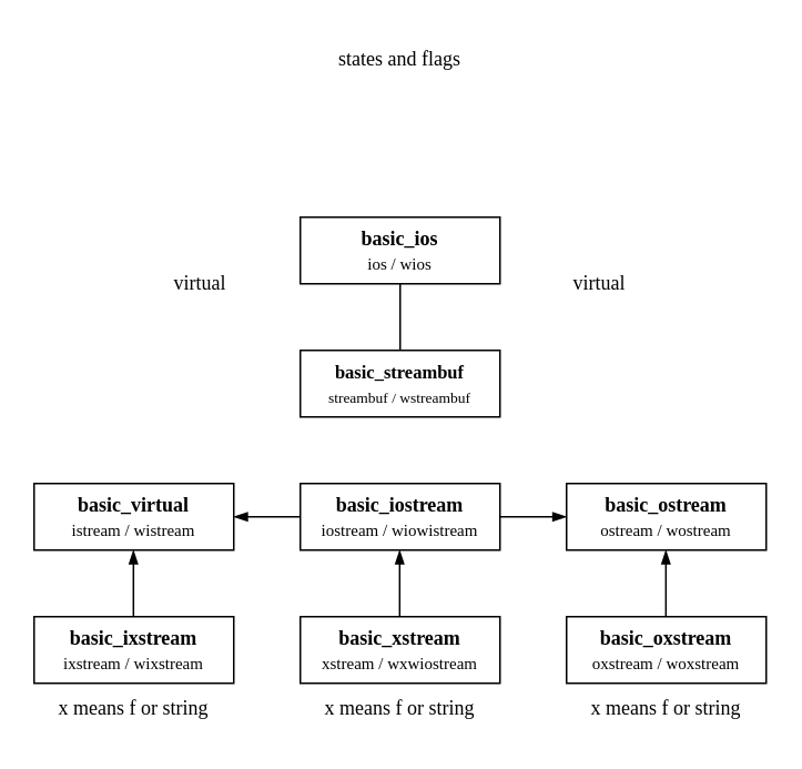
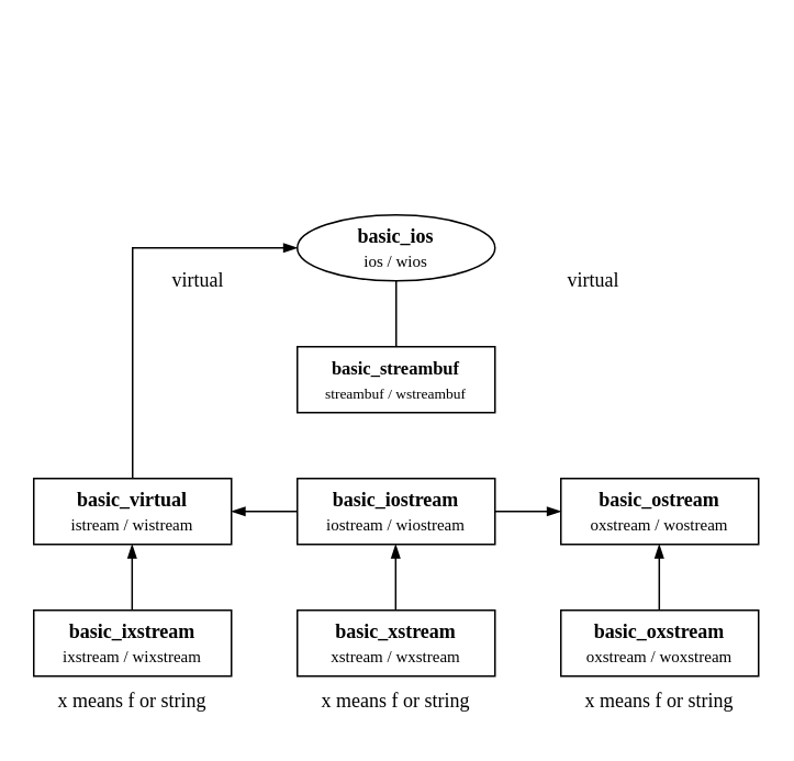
- <mxCell id="15" value="&lt;font face=&quot;Verdana&quot;&gt;states and flags&lt;/font&gt;" style="text;html=1;align=center;verticalAlign=middle;whiteSpace=wrap;rounded=0;" parent="1" vertex="1"><mxGeometry x="180" y="20" width="120" height="30" as="geometry" /></mxCell>
- <mxCell id="2" value="&lt;b&gt;&lt;font face=&quot;Verdana&quot;&gt;basic_ios&lt;/font&gt;&lt;/b&gt;&lt;div&gt;&lt;span style=&quot;font-size: 10px;&quot;&gt;&lt;font style=&quot;&quot; face=&quot;Verdana&quot;&gt;ios / wios&lt;/font&gt;&lt;/span&gt;&lt;/div&gt;" style="rounded=0;whiteSpace=wrap;html=1;" parent="1" vertex="1"><mxGeometry x="180" y="130" width="120" height="40" as="geometry" /></mxCell>
+ <mxCell id="2" value="&lt;b&gt;&lt;font face=&quot;Verdana&quot;&gt;basic_ios&lt;/font&gt;&lt;/b&gt;&lt;div&gt;&lt;span style=&quot;font-size: 10px;&quot;&gt;&lt;font style=&quot;&quot; face=&quot;Verdana&quot;&gt;ios / wios&lt;/font&gt;&lt;/span&gt;&lt;/div&gt;" style="ellipse;whiteSpace=wrap;html=1;" parent="1" vertex="1"><mxGeometry x="180" y="130" width="120" height="40" as="geometry" /></mxCell>
+ <mxCell id="6" value="" style="endArrow=blockThin;html=1;rounded=0;exitX=0.5;exitY=0;exitDx=0;exitDy=0;entryX=0;entryY=0.5;entryDx=0;entryDy=0;endFill=1;" parent="1" source="3" target="2" edge="1"><mxGeometry width="50" height="50" relative="1" as="geometry"><mxPoint x="70" y="160" as="sourcePoint" /><mxPoint x="120" y="110" as="targetPoint" /><Array as="points"><mxPoint x="80" y="150" /></Array></mxGeometry></mxCell>
- <mxCell id="5" value="&lt;b&gt;&lt;font face=&quot;Verdana&quot;&gt;basic_iostream&lt;/font&gt;&lt;/b&gt;&lt;div&gt;&lt;span style=&quot;background-color: initial; font-size: 10px;&quot;&gt;&lt;font face=&quot;Verdana&quot;&gt;iostream / wio&lt;/font&gt;&lt;/span&gt;&lt;span style=&quot;background-color: initial; font-family: Verdana; font-size: 10px;&quot;&gt;wistream&lt;/span&gt;&lt;/div&gt;" style="rounded=0;whiteSpace=wrap;html=1;" parent="1" vertex="1"><mxGeometry x="180" y="290" width="120" height="40" as="geometry" /></mxCell>
+ <mxCell id="5" value="&lt;b&gt;&lt;font face=&quot;Verdana&quot;&gt;basic_iostream&lt;/font&gt;&lt;/b&gt;&lt;div&gt;&lt;span style=&quot;background-color: initial; font-size: 10px;&quot;&gt;&lt;font face=&quot;Verdana&quot;&gt;iostream / wio&lt;/font&gt;&lt;/span&gt;&lt;span style=&quot;background-color: initial; font-family: Verdana; font-size: 10px;&quot;&gt;stream&lt;/span&gt;&lt;/div&gt;" style="rounded=0;whiteSpace=wrap;html=1;" parent="1" vertex="1"><mxGeometry x="180" y="290" width="120" height="40" as="geometry" /></mxCell>
- <mxCell id="4" value="&lt;b&gt;&lt;font face=&quot;Verdana&quot;&gt;basic_ostream&lt;/font&gt;&lt;/b&gt;&lt;div&gt;&lt;span style=&quot;background-color: initial; font-size: 10px;&quot;&gt;&lt;font face=&quot;Verdana&quot;&gt;ostream / wo&lt;/font&gt;&lt;/span&gt;&lt;span style=&quot;background-color: initial; font-family: Verdana; font-size: 10px;&quot;&gt;stream&lt;/span&gt;&lt;/div&gt;" style="rounded=0;whiteSpace=wrap;html=1;" parent="1" vertex="1"><mxGeometry x="340" y="290" width="120" height="40" as="geometry" /></mxCell>
+ <mxCell id="4" value="&lt;b&gt;&lt;font face=&quot;Verdana&quot;&gt;basic_ostream&lt;/font&gt;&lt;/b&gt;&lt;div&gt;&lt;span style=&quot;background-color: initial; font-size: 10px;&quot;&gt;&lt;font face=&quot;Verdana&quot;&gt;oxstream / wo&lt;/font&gt;&lt;/span&gt;&lt;span style=&quot;background-color: initial; font-family: Verdana; font-size: 10px;&quot;&gt;stream&lt;/span&gt;&lt;/div&gt;" style="rounded=0;whiteSpace=wrap;html=1;" parent="1" vertex="1"><mxGeometry x="340" y="290" width="120" height="40" as="geometry" /></mxCell>
- <mxCell id="11" value="&lt;b&gt;&lt;font face=&quot;Verdana&quot;&gt;basic_xstream&lt;/font&gt;&lt;/b&gt;&lt;div&gt;&lt;span style=&quot;background-color: initial; font-size: 10px;&quot;&gt;&lt;font face=&quot;Verdana&quot;&gt;xstream / wx&lt;/font&gt;&lt;/span&gt;&lt;span style=&quot;background-color: initial; font-family: Verdana; font-size: 10px;&quot;&gt;wiostream&lt;/span&gt;&lt;/div&gt;" style="rounded=0;whiteSpace=wrap;html=1;" parent="1" vertex="1"><mxGeometry x="180" y="370" width="120" height="40" as="geometry" /></mxCell>
+ <mxCell id="11" value="&lt;b&gt;&lt;font face=&quot;Verdana&quot;&gt;basic_xstream&lt;/font&gt;&lt;/b&gt;&lt;div&gt;&lt;span style=&quot;background-color: initial; font-size: 10px;&quot;&gt;&lt;font face=&quot;Verdana&quot;&gt;xstream / wx&lt;/font&gt;&lt;/span&gt;&lt;span style=&quot;background-color: initial; font-family: Verdana; font-size: 10px;&quot;&gt;stream&lt;/span&gt;&lt;/div&gt;" style="rounded=0;whiteSpace=wrap;html=1;" parent="1" vertex="1"><mxGeometry x="180" y="370" width="120" height="40" as="geometry" /></mxCell>
